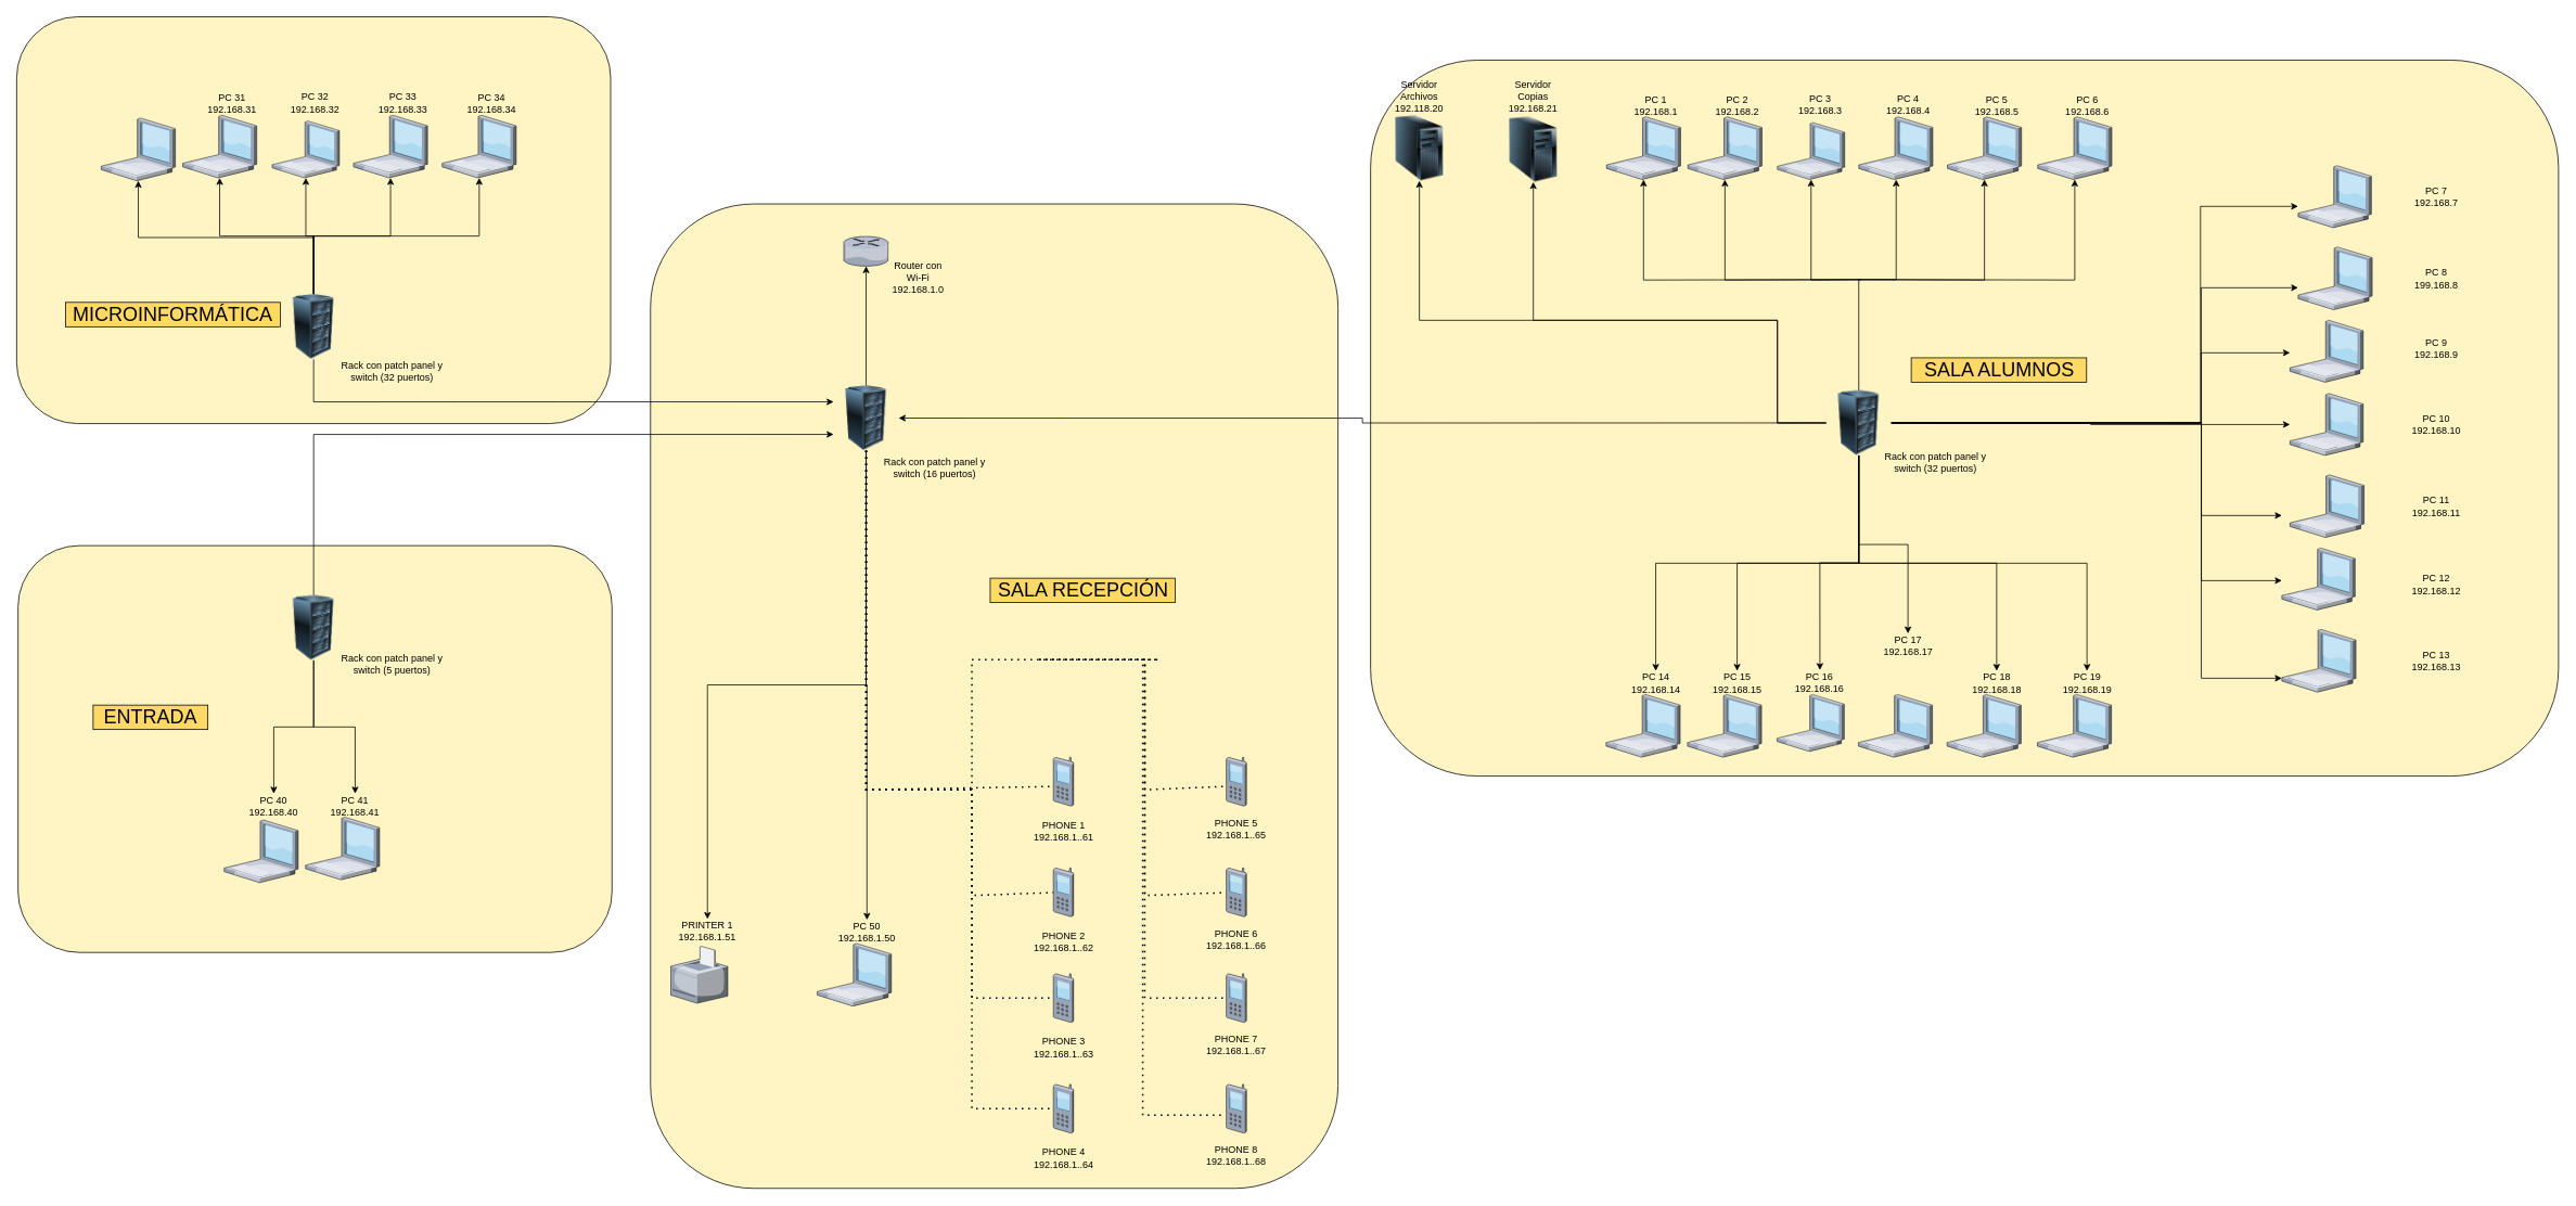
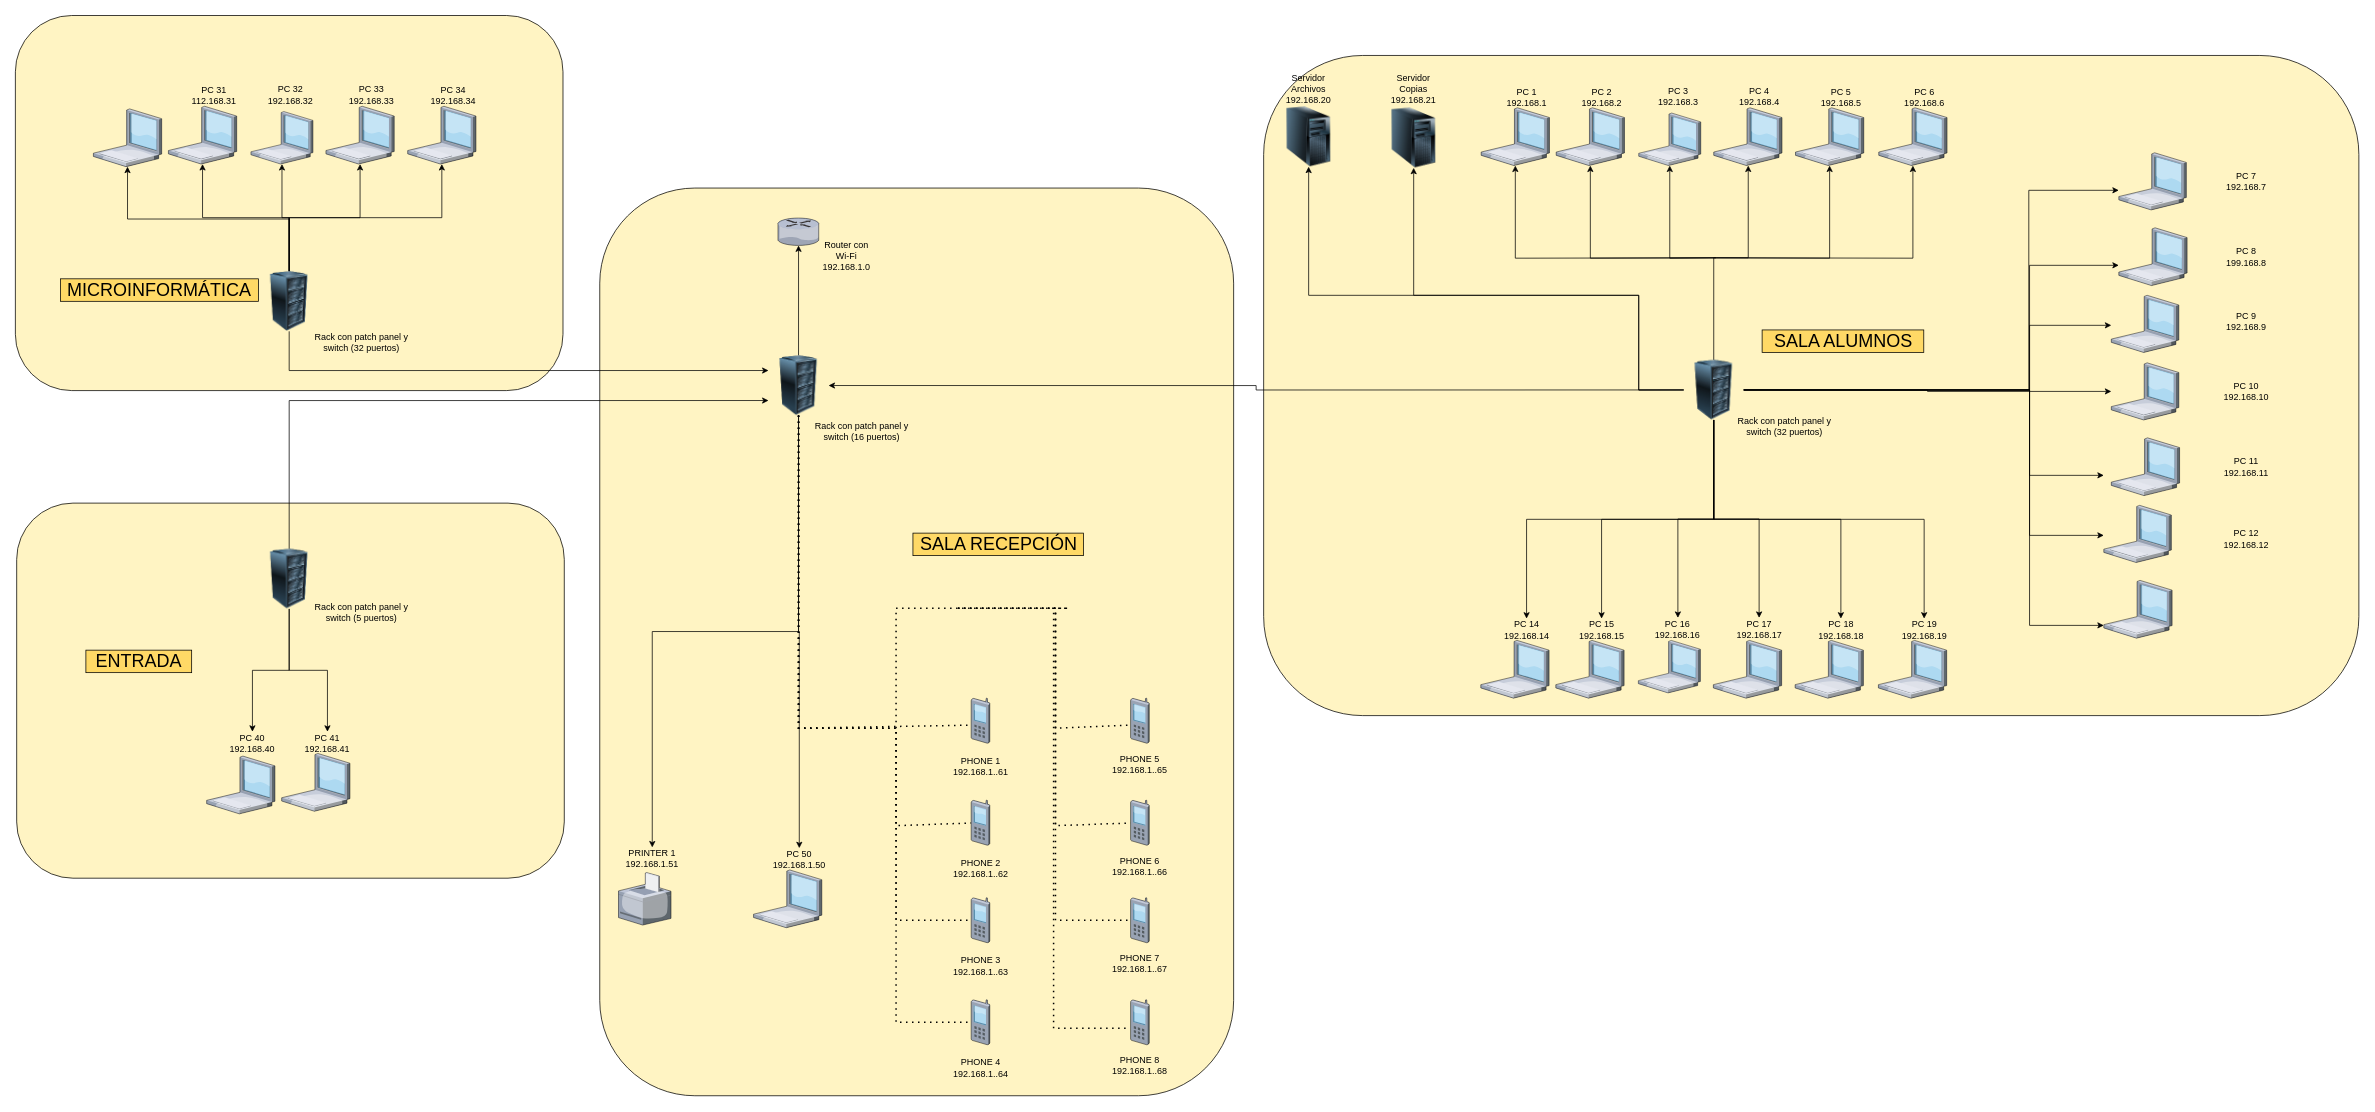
- <mxCell id="69" value="Servidor Archivos&lt;br&gt;192.118.20" style="text;html=1;strokeColor=none;fillColor=none;align=center;verticalAlign=middle;whiteSpace=wrap;rounded=0;" vertex="1" parent="1"><mxGeometry x="1714" y="103" width="60" height="30" as="geometry" /></mxCell>
+ <mxCell id="69" value="Servidor Archivos&lt;br&gt;192.168.20" style="text;html=1;strokeColor=none;fillColor=none;align=center;verticalAlign=middle;whiteSpace=wrap;rounded=0;" vertex="1" parent="1"><mxGeometry x="1714" y="103" width="60" height="30" as="geometry" /></mxCell>
- <mxCell id="83" value="PC 31&lt;br&gt;192.168.31" style="text;html=1;strokeColor=none;fillColor=none;align=center;verticalAlign=middle;whiteSpace=wrap;rounded=0;" vertex="1" parent="1"><mxGeometry x="255" y="112" width="60" height="30" as="geometry" /></mxCell>
+ <mxCell id="83" value="PC 31&lt;br&gt;112.168.31" style="text;html=1;strokeColor=none;fillColor=none;align=center;verticalAlign=middle;whiteSpace=wrap;rounded=0;" vertex="1" parent="1"><mxGeometry x="255" y="112" width="60" height="30" as="geometry" /></mxCell>
- <mxCell id="39" value="PC 17&lt;br&gt;192.168.17" style="text;html=1;strokeColor=none;fillColor=none;align=center;verticalAlign=middle;whiteSpace=wrap;rounded=0;" vertex="1" parent="1"><mxGeometry x="2314.5" y="778" width="60" height="30" as="geometry" /></mxCell>
+ <mxCell id="39" value="PC 17&lt;br&gt;192.168.17" style="text;html=1;strokeColor=none;fillColor=none;align=center;verticalAlign=middle;whiteSpace=wrap;rounded=0;" vertex="1" parent="1"><mxGeometry x="2314.5" y="823" width="60" height="30" as="geometry" /></mxCell>
- <mxCell id="48" value="PC 13&lt;br&gt;192.168.13" style="text;html=1;strokeColor=none;fillColor=none;align=center;verticalAlign=middle;whiteSpace=wrap;rounded=0;" vertex="1" parent="1"><mxGeometry x="2964" y="796.5" width="60" height="30" as="geometry" /></mxCell>
